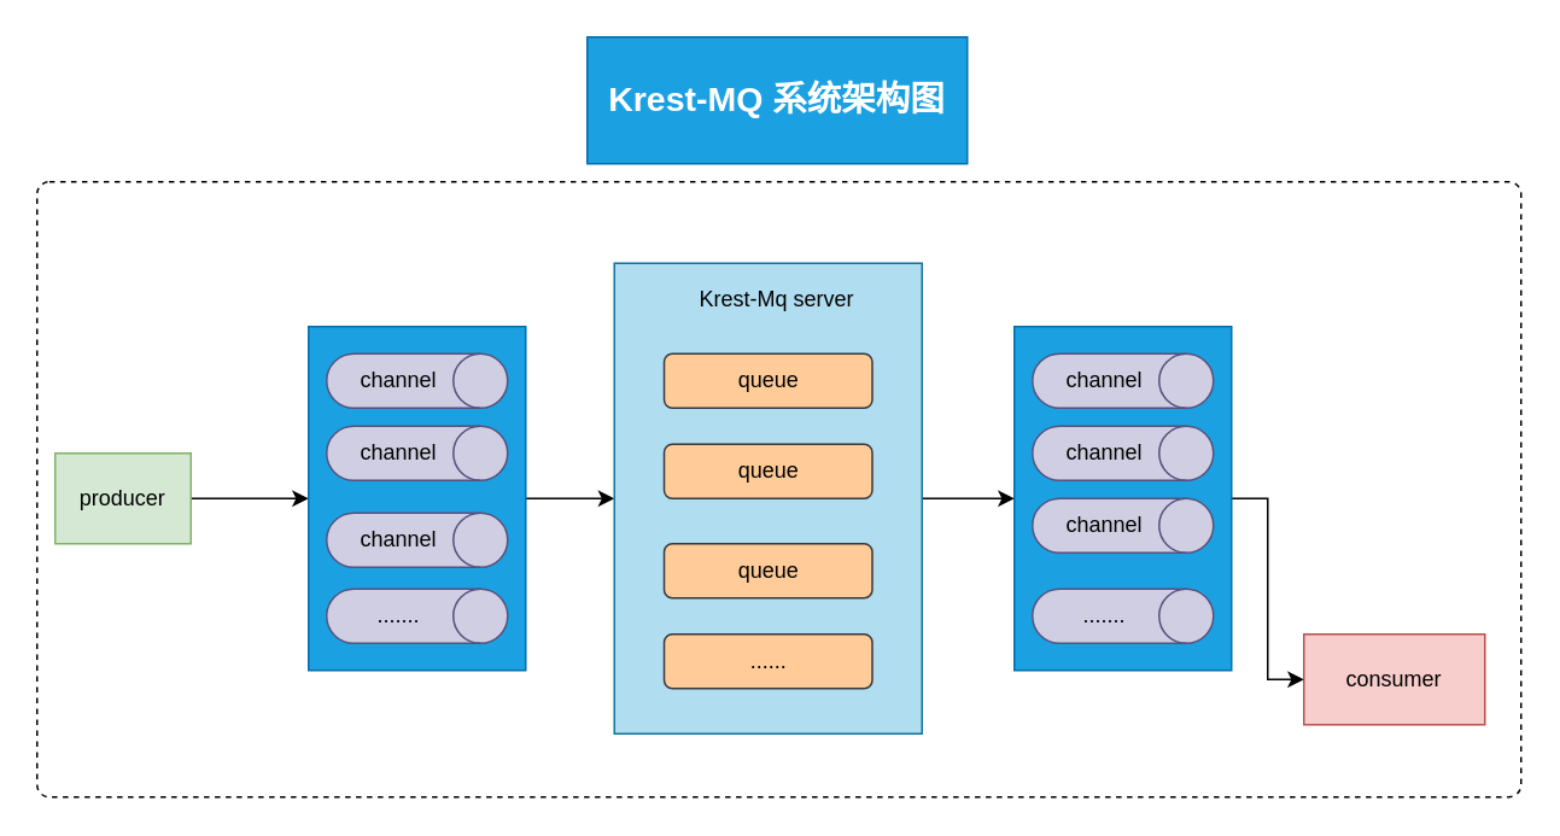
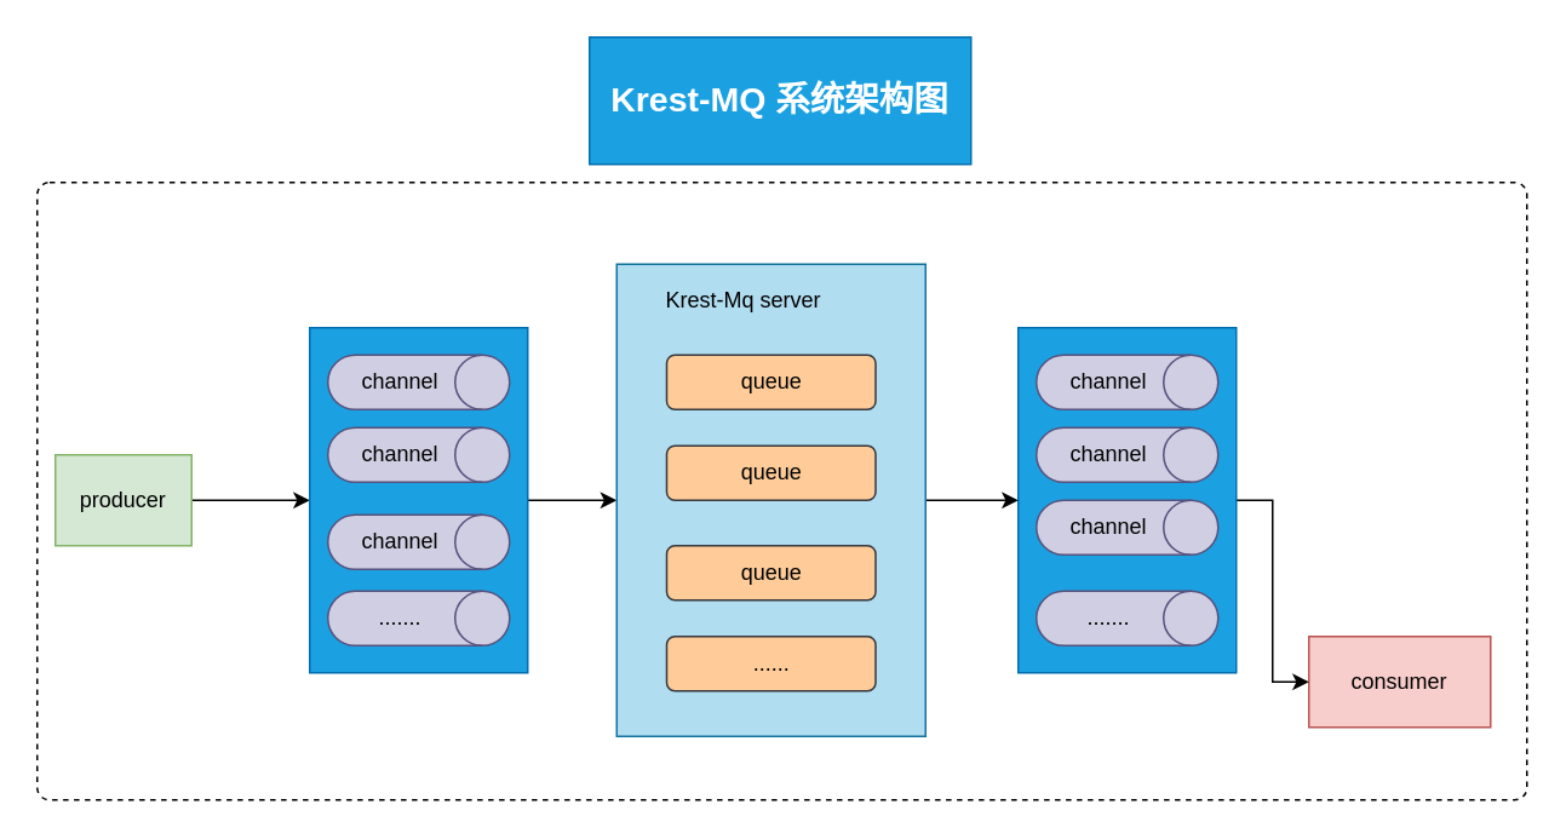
- <mxCell id="32" value="Krest-Mq&amp;nbsp;server" style="text;html=1;strokeColor=none;fillColor=none;align=center;verticalAlign=middle;whiteSpace=wrap;rounded=0;" parent="1" vertex="1"><mxGeometry x="369" y="150" width="120" height="30" as="geometry" /></mxCell>
+ <mxCell id="32" value="Krest-Mq&amp;nbsp;server" style="text;html=1;strokeColor=none;fillColor=none;align=center;verticalAlign=middle;whiteSpace=wrap;rounded=0;" parent="1" vertex="1"><mxGeometry x="349" y="150" width="120" height="30" as="geometry" /></mxCell>
